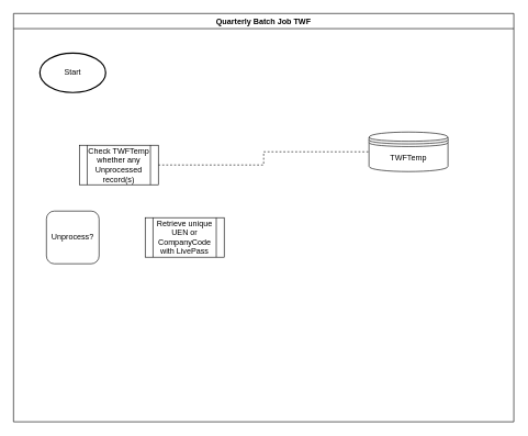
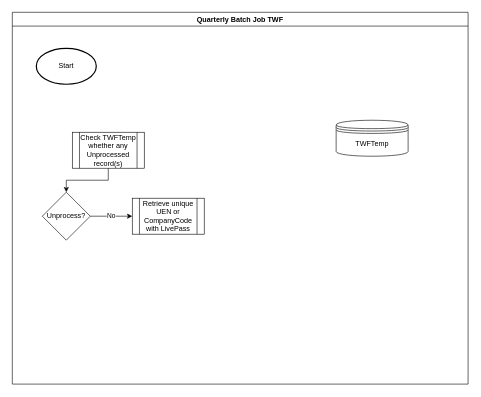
- <mxCell id="6" value="" style="edgeStyle=orthogonalEdgeStyle;rounded=0;orthogonalLoop=1;jettySize=auto;html=1;endArrow=none;endFill=0;dashed=1;" edge="1" parent="2" source="8" target="5"><mxGeometry relative="1" as="geometry" /></mxCell>
+ <mxCell id="7" value="" style="edgeStyle=orthogonalEdgeStyle;rounded=0;orthogonalLoop=1;jettySize=auto;html=1;endArrow=classic;endFill=1;" edge="1" parent="2" source="8" target="10"><mxGeometry relative="1" as="geometry" /></mxCell>
- <mxCell id="10" value="Unprocess?" style="whiteSpace=wrap;html=1;rounded=1;" vertex="1" parent="2"><mxGeometry x="50" y="300" width="80" height="80" as="geometry" /></mxCell>
+ <mxCell id="10" value="Unprocess?" style="rhombus;whiteSpace=wrap;html=1;" vertex="1" parent="2"><mxGeometry x="50" y="300" width="80" height="80" as="geometry" /></mxCell>
+ <mxCell id="9" value="No" style="edgeStyle=orthogonalEdgeStyle;rounded=0;orthogonalLoop=1;jettySize=auto;html=1;endArrow=classic;endFill=1;" edge="1" parent="2" source="10" target="4"><mxGeometry relative="1" as="geometry" /></mxCell>
